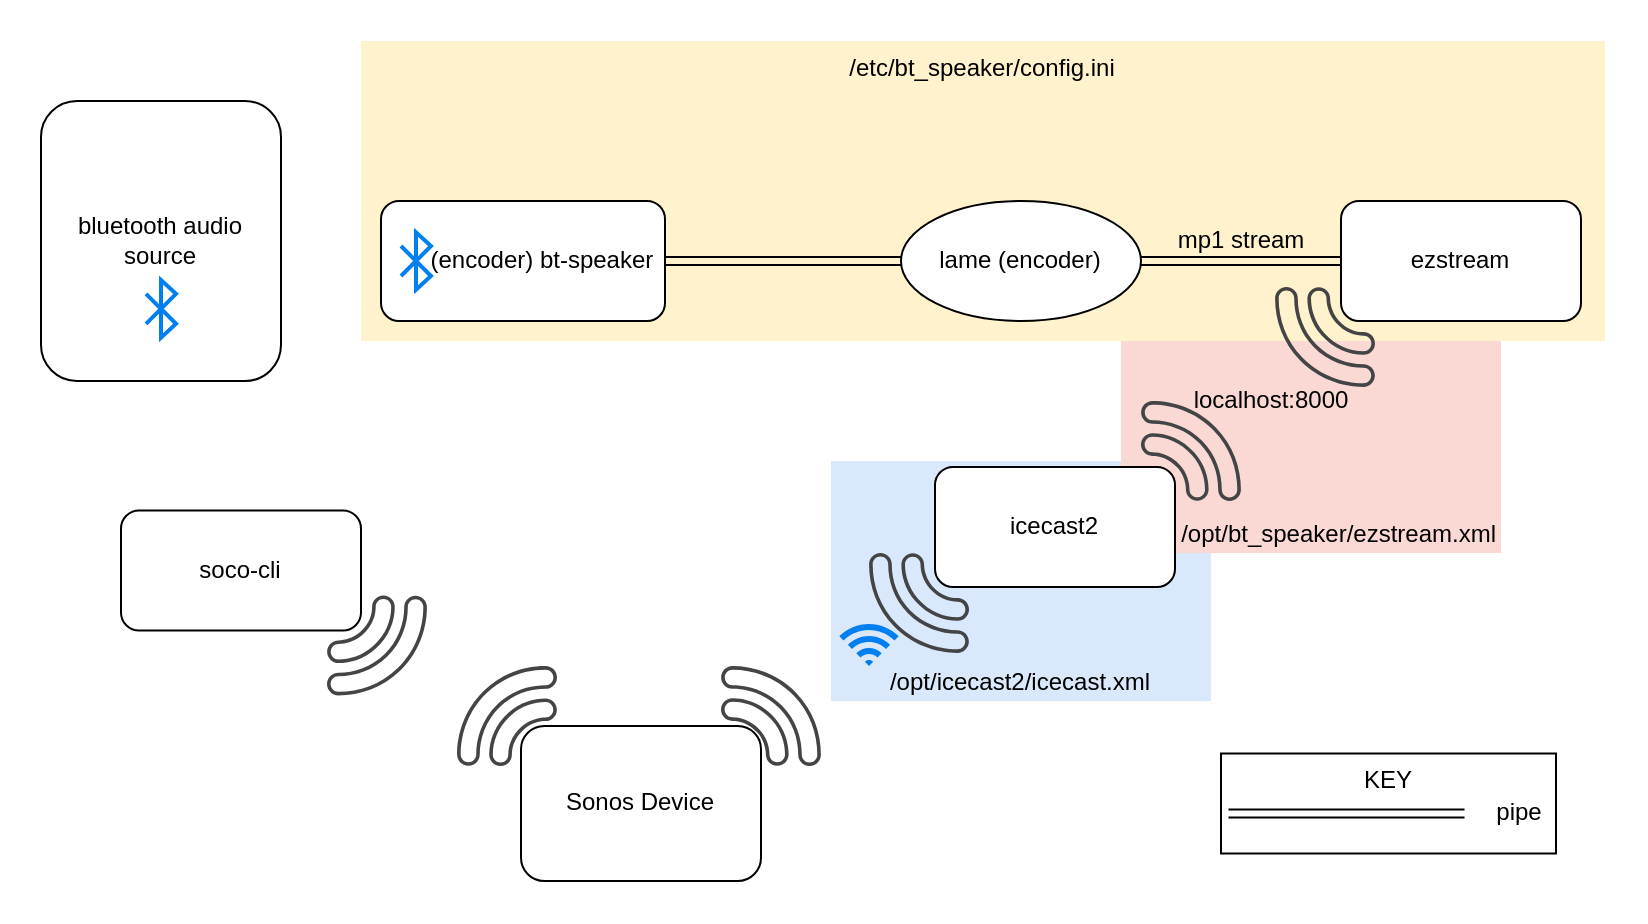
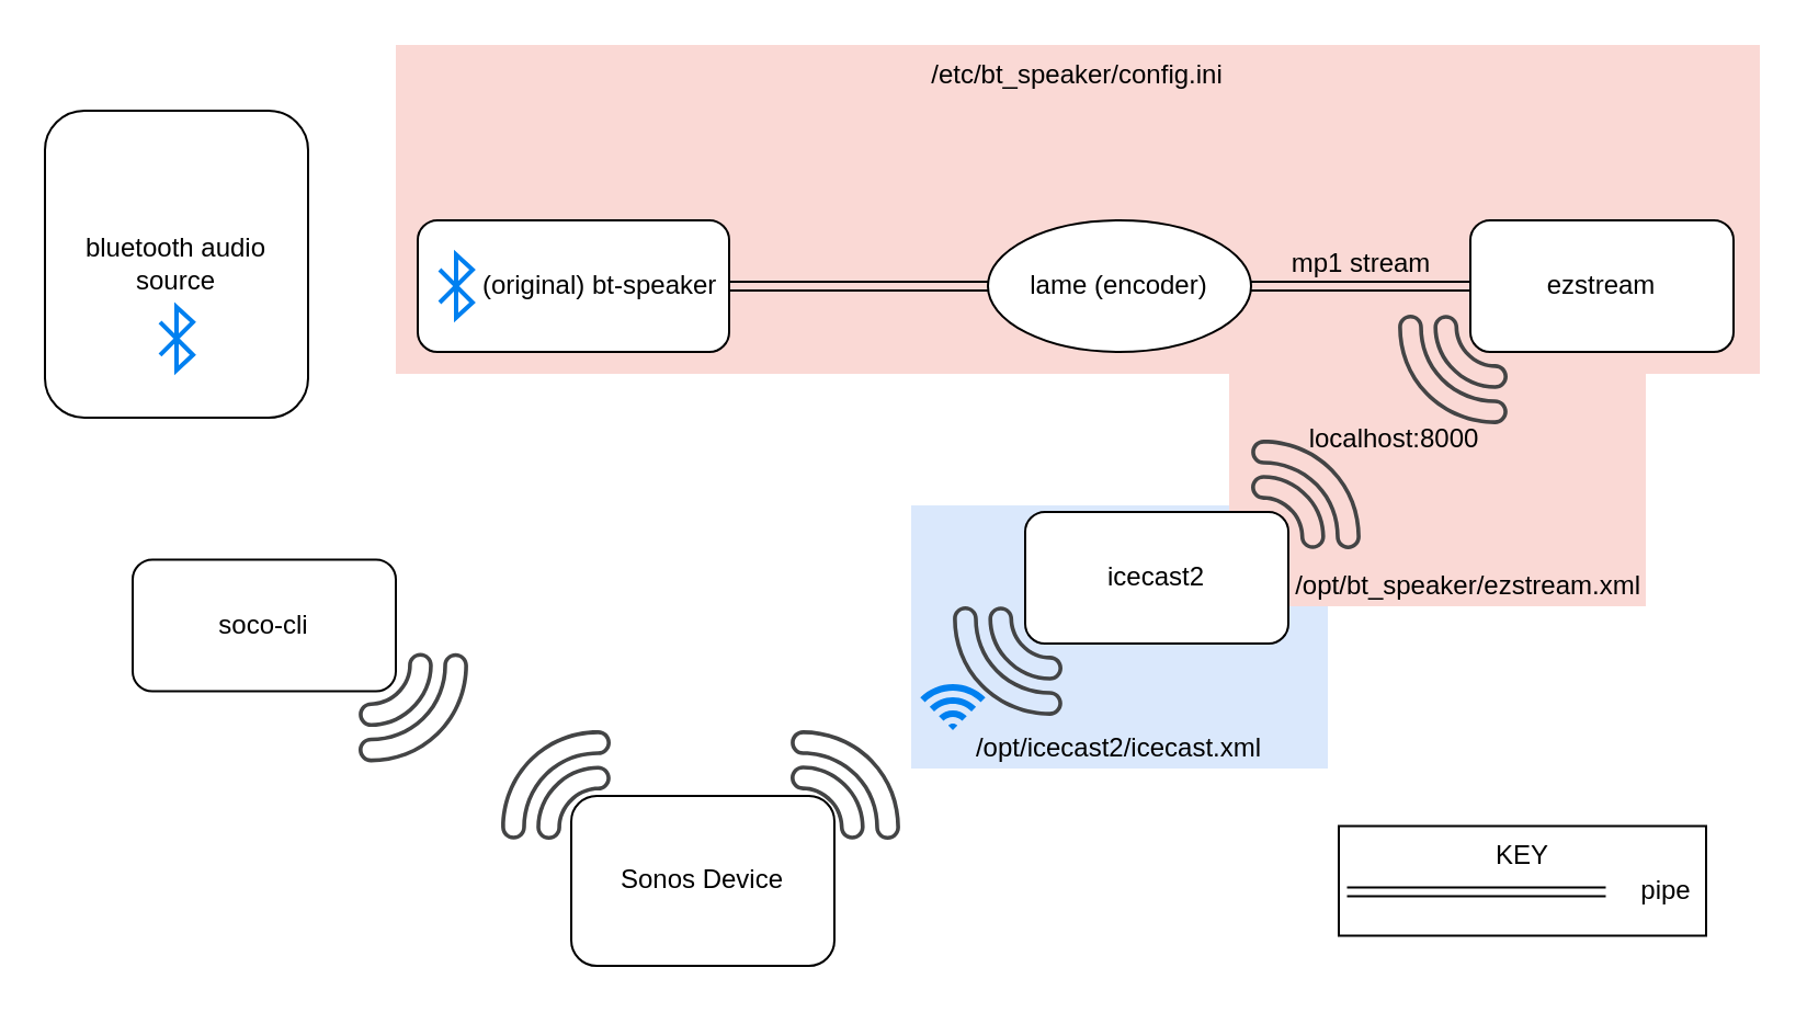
- <mxCell id="6" value="/etc/bt_speaker/config.ini" style="rounded=0;whiteSpace=wrap;html=1;verticalAlign=top;fillColor=#fff2cc;strokeColor=none;" vertex="1" parent="1"><mxGeometry x="180" y="20" width="622" height="150" as="geometry" /></mxCell>
+ <mxCell id="6" value="/etc/bt_speaker/config.ini" style="rounded=0;whiteSpace=wrap;html=1;verticalAlign=top;fillColor=#fad9d5;strokeColor=none;" vertex="1" parent="1"><mxGeometry x="180" y="20" width="622" height="150" as="geometry" /></mxCell>
- <mxCell id="29" value="(encoder) bt-speaker&amp;nbsp;" style="rounded=1;whiteSpace=wrap;html=1;align=right;" vertex="1" parent="28"><mxGeometry width="142" height="60" as="geometry" /></mxCell>
+ <mxCell id="29" value="(original) bt-speaker&amp;nbsp;" style="rounded=1;whiteSpace=wrap;html=1;align=right;" vertex="1" parent="28"><mxGeometry width="142" height="60" as="geometry" /></mxCell>
